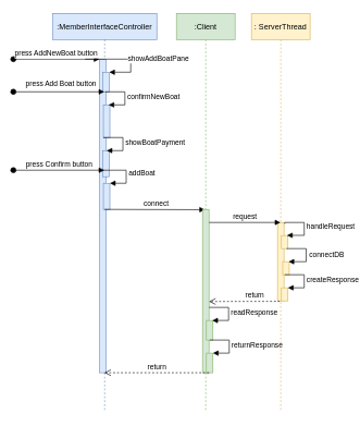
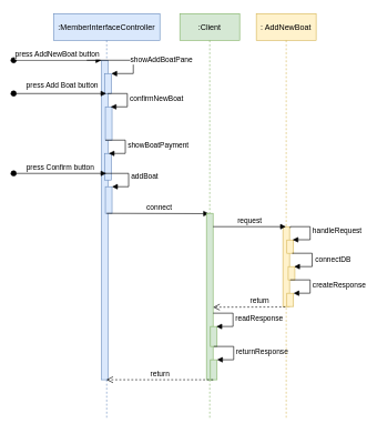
- <mxCell id="22" value=": ServerThread" style="shape=umlLifeline;perimeter=lifelinePerimeter;container=1;collapsible=0;recursiveResize=0;rounded=0;shadow=0;strokeWidth=1;fillColor=#fff2cc;strokeColor=#d6b656;" parent="1" vertex="1"><mxGeometry x="385" y="20" width="90" height="610" as="geometry" /></mxCell>
+ <mxCell id="22" value=": AddNewBoat" style="shape=umlLifeline;perimeter=lifelinePerimeter;container=1;collapsible=0;recursiveResize=0;rounded=0;shadow=0;strokeWidth=1;fillColor=#fff2cc;strokeColor=#d6b656;" parent="1" vertex="1"><mxGeometry x="385" y="20" width="90" height="610" as="geometry" /></mxCell>
